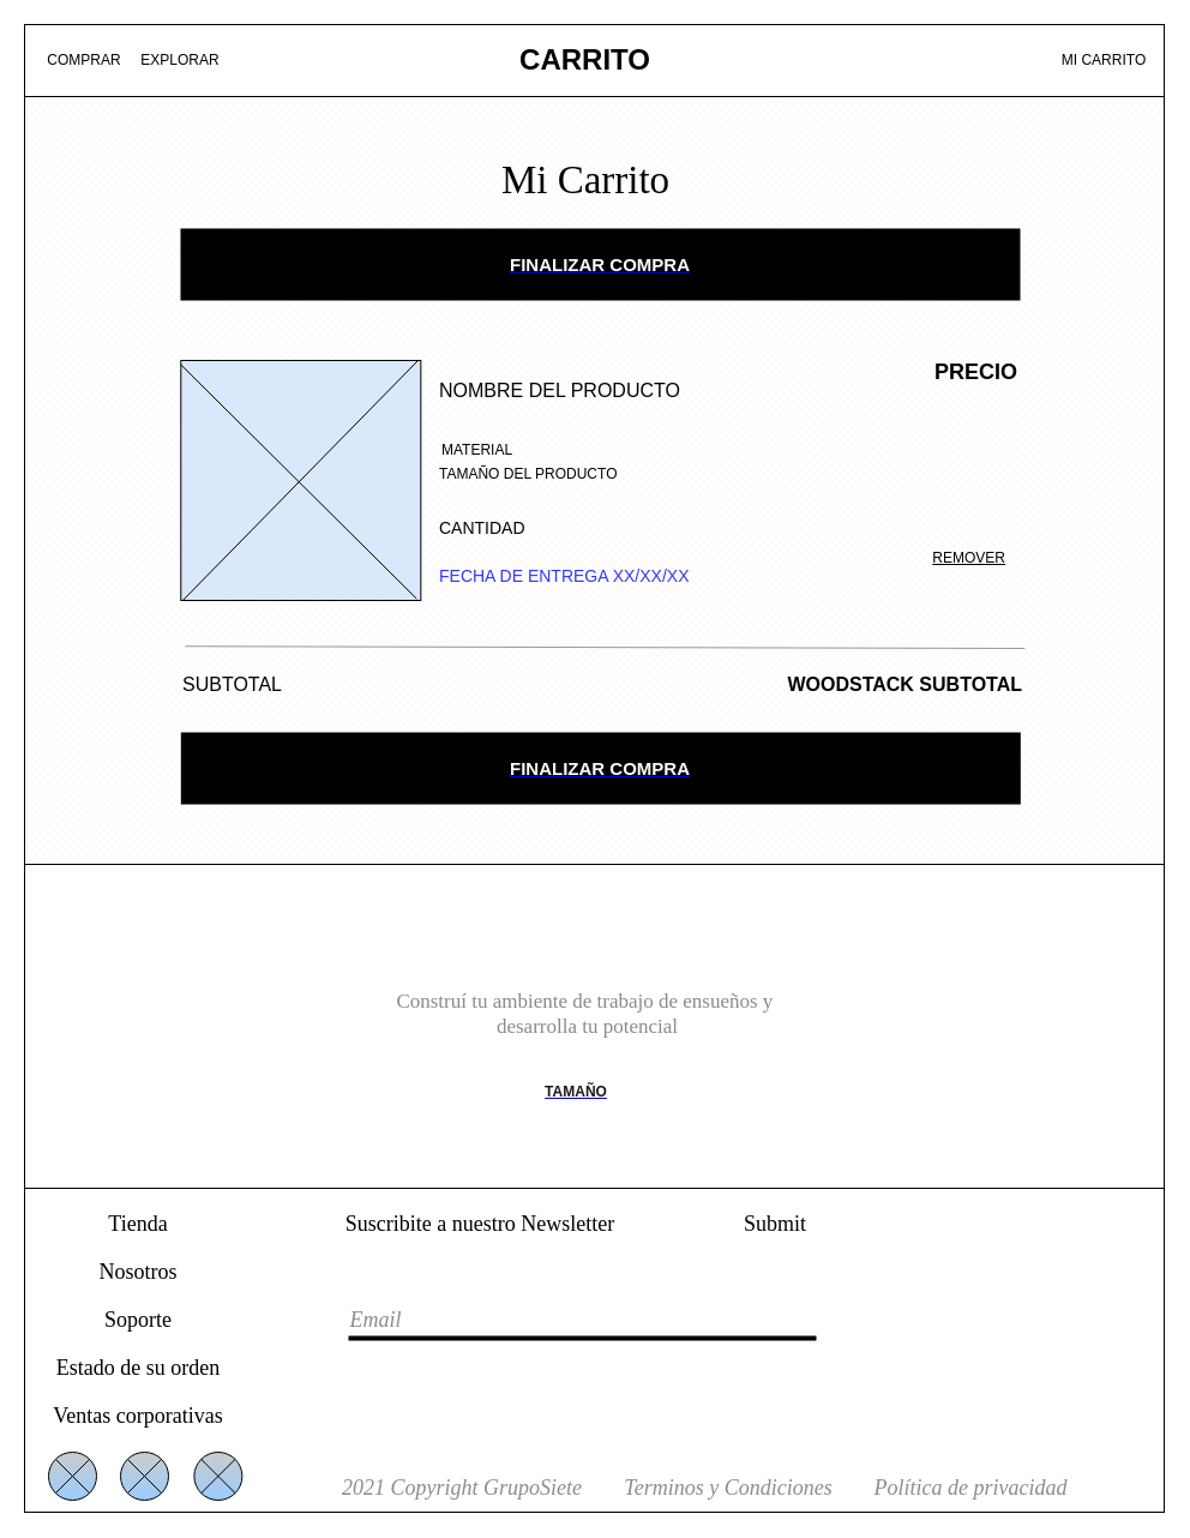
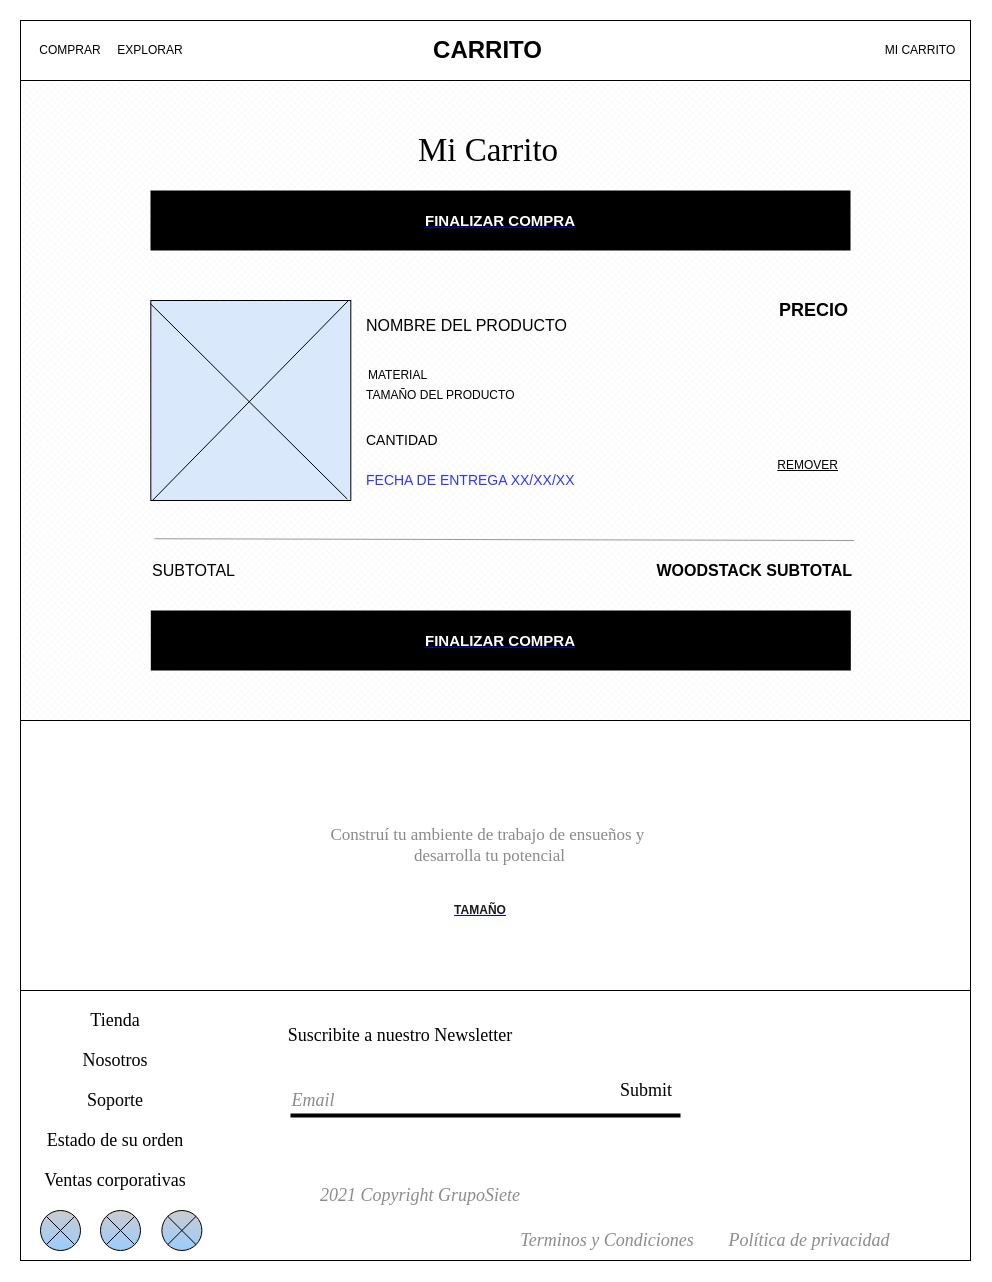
- <mxCell id="22" value="Suscribite a nuestro Newsletter" style="text;html=1;strokeColor=none;fillColor=none;align=center;verticalAlign=middle;whiteSpace=wrap;rounded=0;fontSize=18;fontFamily=Lucida Console;" parent="1" vertex="1"><mxGeometry x="270" y="1000" width="260" height="40" as="geometry" /></mxCell>
+ <mxCell id="22" value="Suscribite a nuestro Newsletter" style="text;html=1;strokeColor=none;fillColor=none;align=center;verticalAlign=middle;whiteSpace=wrap;rounded=0;fontSize=18;fontFamily=Lucida Console;" parent="1" vertex="1"><mxGeometry x="270" y="1015" width="260" height="40" as="geometry" /></mxCell>
- <mxCell id="24" value="Submit" style="text;html=1;strokeColor=none;fillColor=none;align=center;verticalAlign=middle;whiteSpace=wrap;rounded=0;fontSize=18;fontFamily=Lucida Console;" parent="1" vertex="1"><mxGeometry x="610.62" y="1000" width="70" height="40" as="geometry" /></mxCell>
+ <mxCell id="24" value="Submit" style="text;html=1;strokeColor=none;fillColor=none;align=center;verticalAlign=middle;whiteSpace=wrap;rounded=0;fontSize=18;fontFamily=Lucida Console;" parent="1" vertex="1"><mxGeometry x="610.62" y="1070" width="70" height="40" as="geometry" /></mxCell>
- <mxCell id="26" value="&lt;i&gt;&lt;font color=&quot;#8c8c8c&quot;&gt;2021 Copyright GrupoSiete&lt;/font&gt;&lt;/i&gt;" style="text;html=1;strokeColor=none;fillColor=none;align=center;verticalAlign=middle;whiteSpace=wrap;rounded=0;fontSize=18;fontFamily=Lucida Console;" parent="1" vertex="1"><mxGeometry x="270" y="1230" width="230" height="20" as="geometry" /></mxCell>
+ <mxCell id="26" value="&lt;i&gt;&lt;font color=&quot;#8c8c8c&quot;&gt;2021 Copyright GrupoSiete&lt;/font&gt;&lt;/i&gt;" style="text;html=1;strokeColor=none;fillColor=none;align=center;verticalAlign=middle;whiteSpace=wrap;rounded=0;fontSize=18;fontFamily=Lucida Console;" parent="1" vertex="1"><mxGeometry x="305" y="1185" width="230" height="20" as="geometry" /></mxCell>
